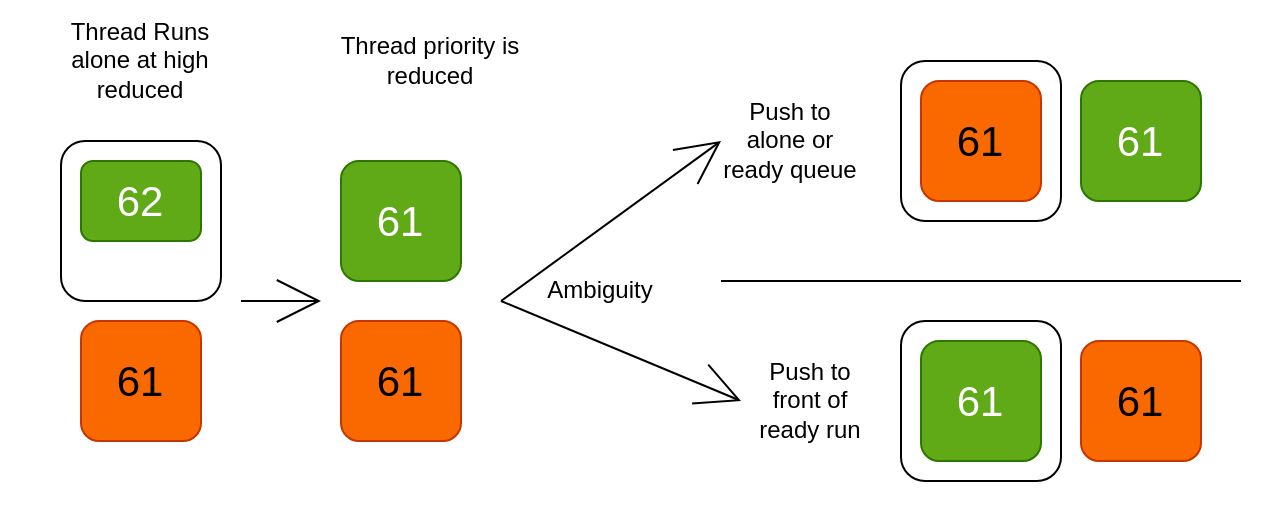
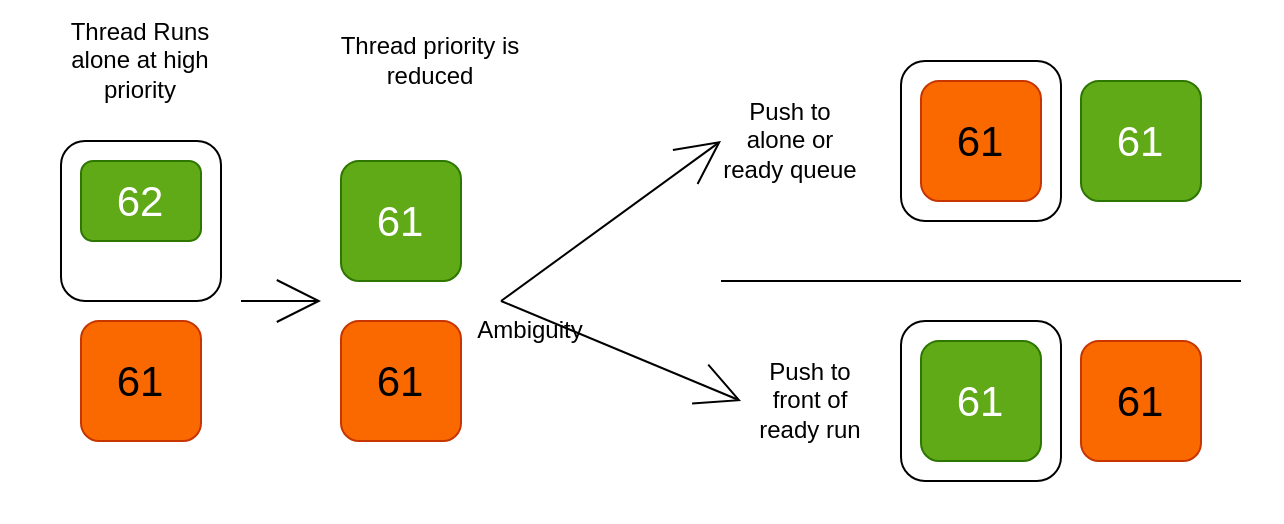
- <mxCell id="11" value="Thread Runs alone at high reduced" style="text;html=1;strokeColor=none;fillColor=none;align=center;verticalAlign=middle;whiteSpace=wrap;rounded=0;" parent="1" vertex="1"><mxGeometry y="20" width="100" height="20" as="geometry" x="20" /></mxCell>
+ <mxCell id="11" value="Thread Runs alone at high priority" style="text;html=1;strokeColor=none;fillColor=none;align=center;verticalAlign=middle;whiteSpace=wrap;rounded=0;" parent="1" vertex="1"><mxGeometry y="20" width="100" height="20" as="geometry" x="20" /></mxCell>
- <mxCell id="20" value="Ambiguity" style="text;html=1;strokeColor=none;fillColor=none;align=center;verticalAlign=middle;whiteSpace=wrap;rounded=0;" vertex="1" parent="1"><mxGeometry x="280" y="130" width="40" height="30" as="geometry" /></mxCell>
+ <mxCell id="20" value="Ambiguity" style="text;html=1;strokeColor=none;fillColor=none;align=center;verticalAlign=middle;whiteSpace=wrap;rounded=0;" vertex="1" parent="1"><mxGeometry x="245" y="150" width="40" height="30" as="geometry" /></mxCell>
